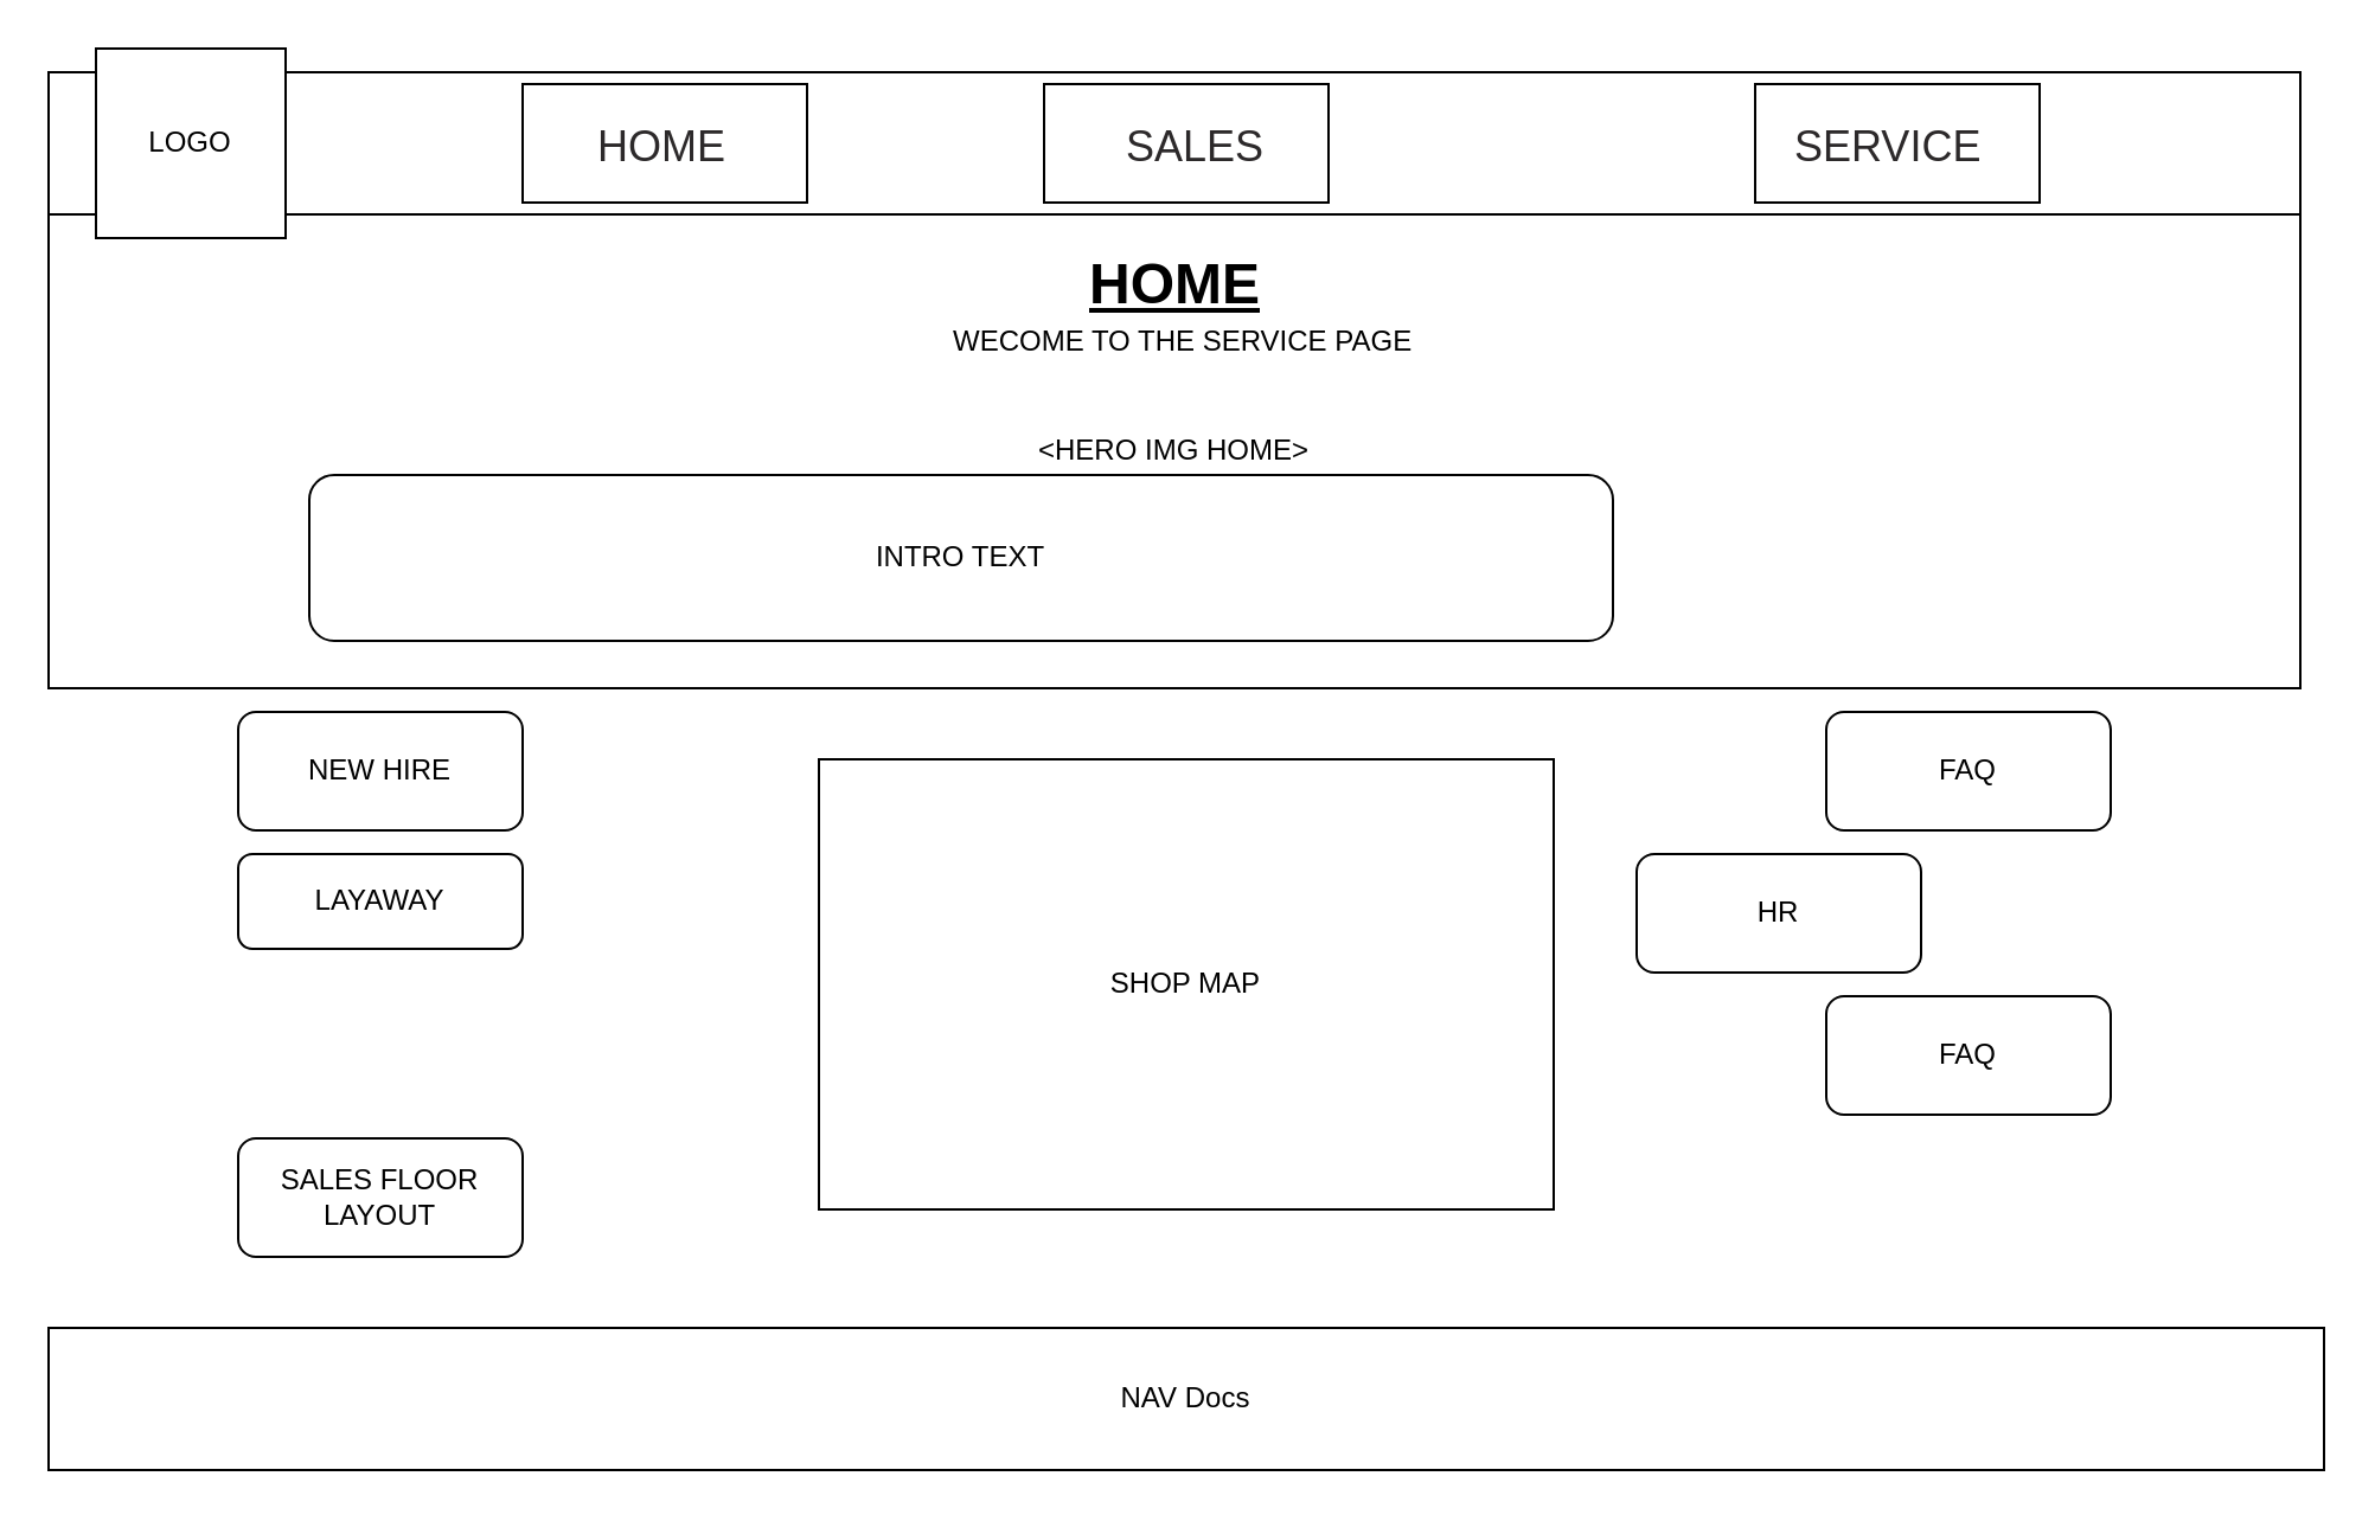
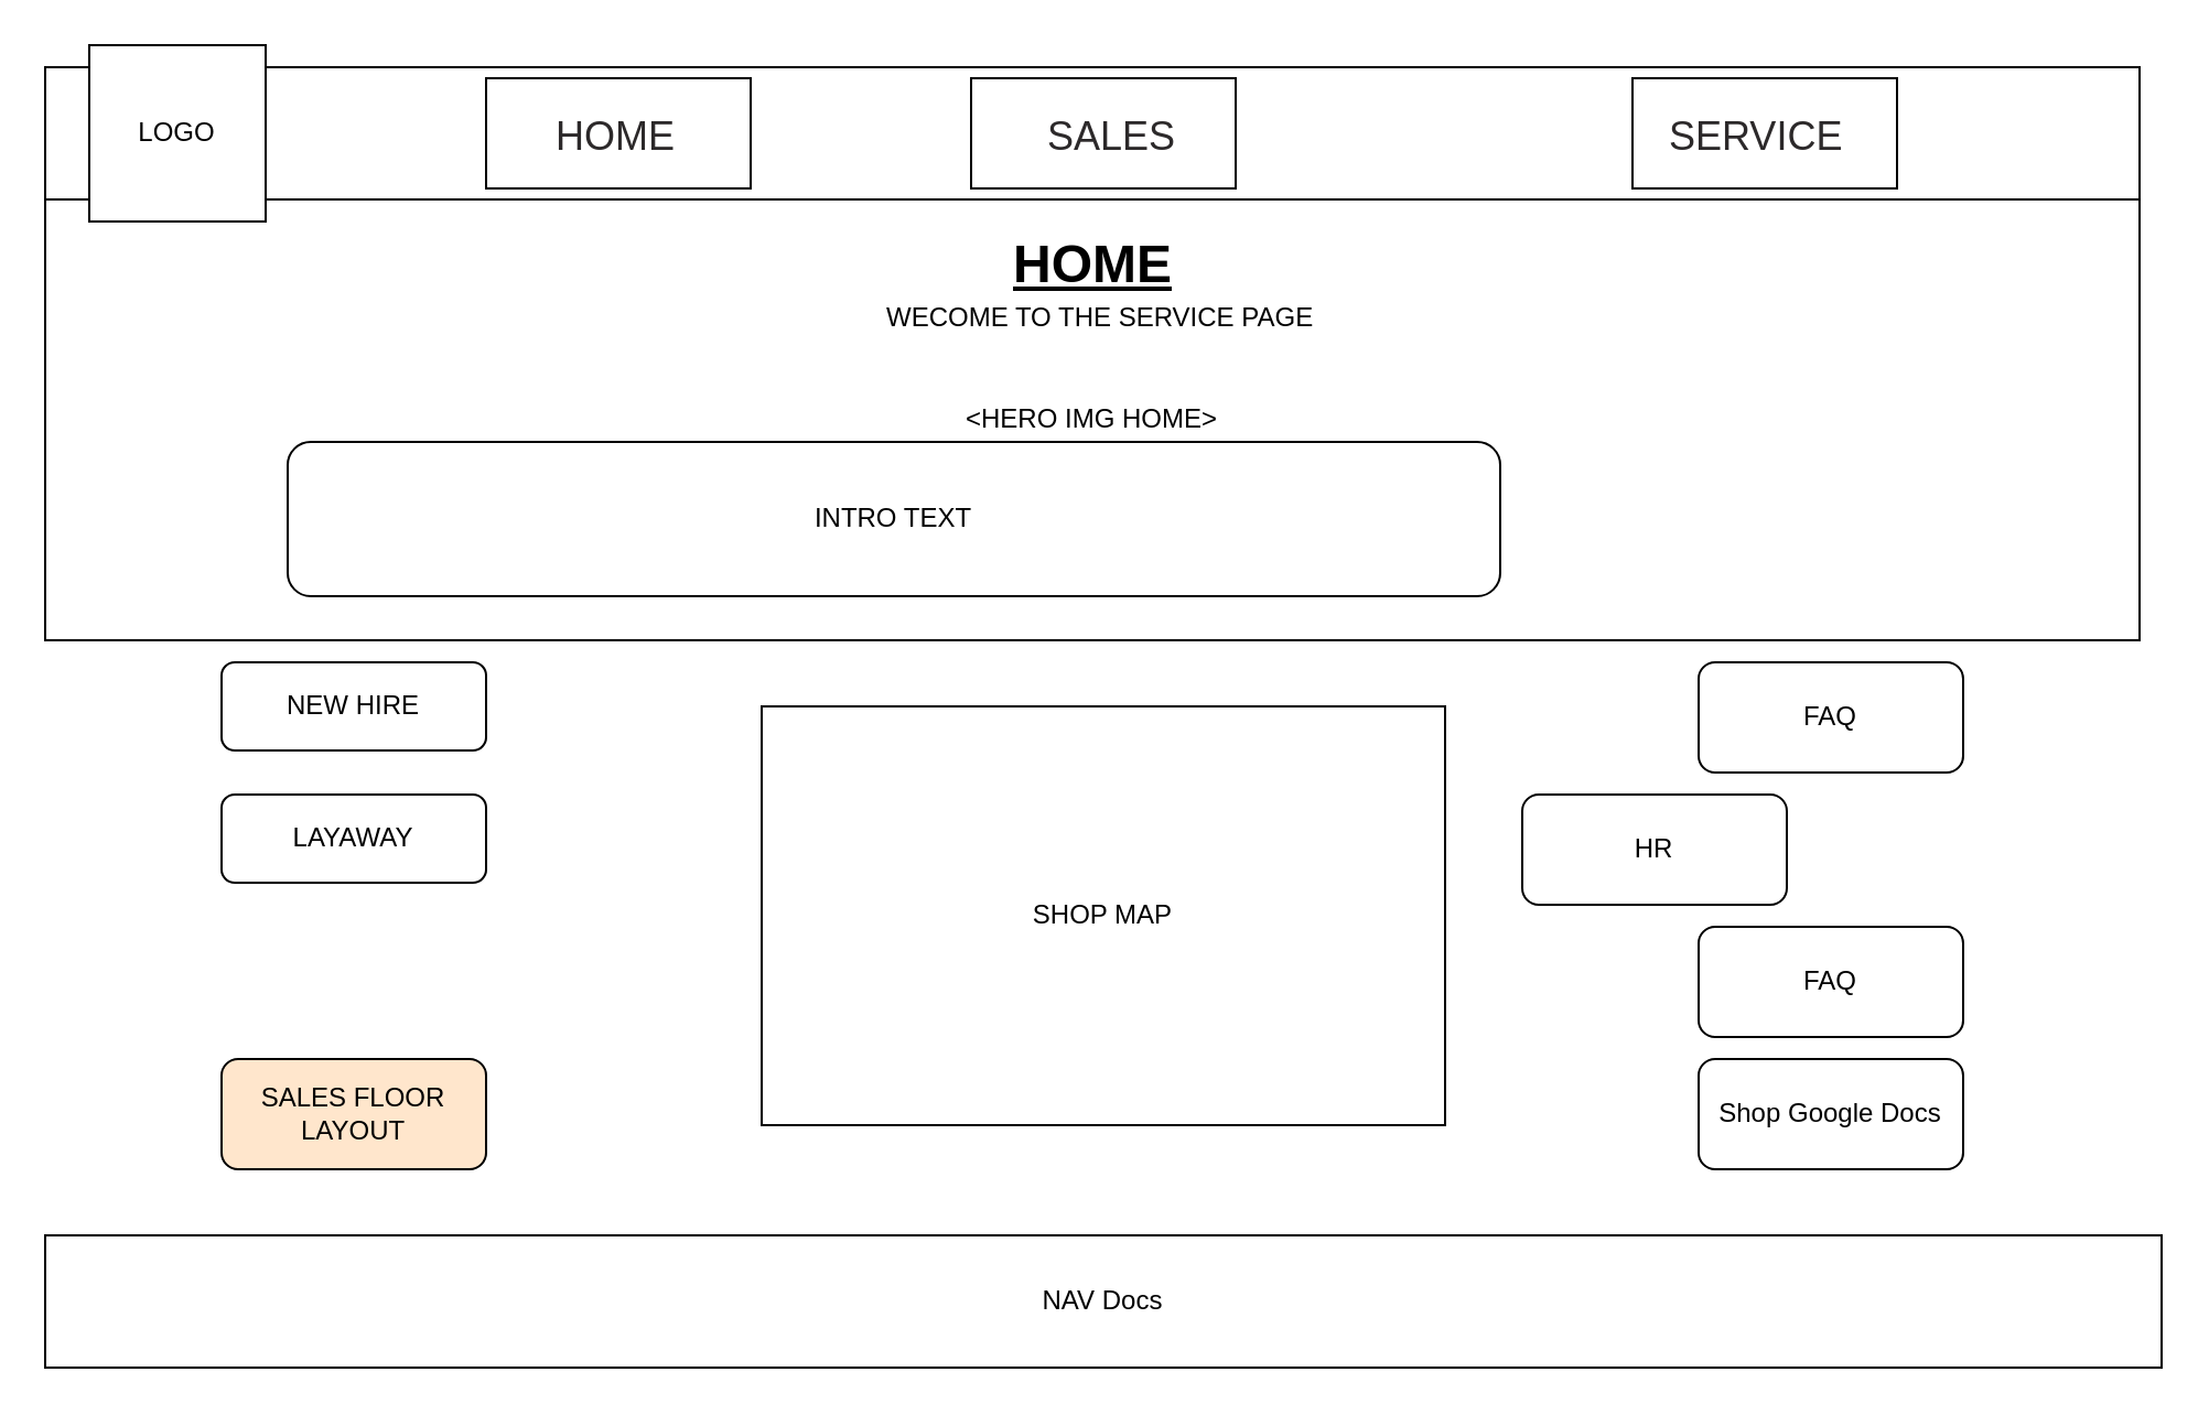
- <mxCell id="18" value="NEW HIRE" style="rounded=1;whiteSpace=wrap;html=1;" vertex="1" parent="1"><mxGeometry x="100" y="300" width="120" height="50" as="geometry" /></mxCell>
+ <mxCell id="18" value="NEW HIRE" style="rounded=1;whiteSpace=wrap;html=1;" vertex="1" parent="1"><mxGeometry x="100" y="300" width="120" height="40" as="geometry" /></mxCell>
- <mxCell id="20" value="SALES FLOOR LAYOUT" style="rounded=1;whiteSpace=wrap;html=1;" vertex="1" parent="1"><mxGeometry x="100" y="480" width="120" height="50" as="geometry" /></mxCell>
+ <mxCell id="20" value="SALES FLOOR LAYOUT" style="rounded=1;whiteSpace=wrap;html=1;fillColor=#ffe6cc;" vertex="1" parent="1"><mxGeometry x="100" y="480" width="120" height="50" as="geometry" /></mxCell>
+ <mxCell id="26" value="Shop Google Docs" style="rounded=1;whiteSpace=wrap;html=1;" vertex="1" parent="1"><mxGeometry x="770" y="480" width="120" height="50" as="geometry" /></mxCell>
